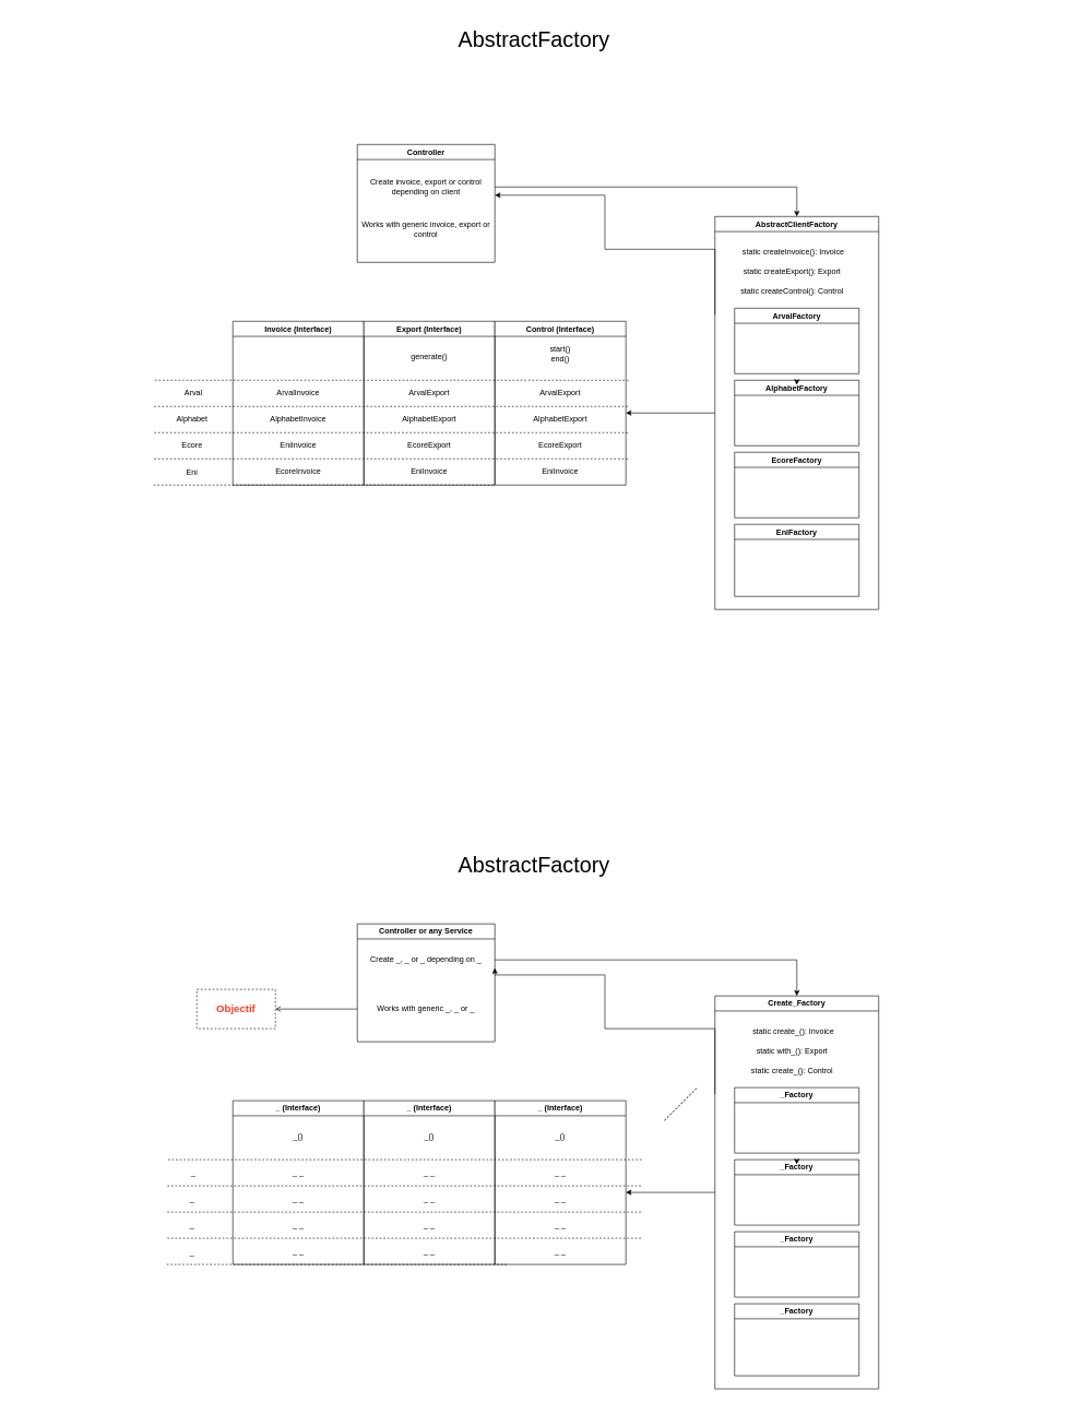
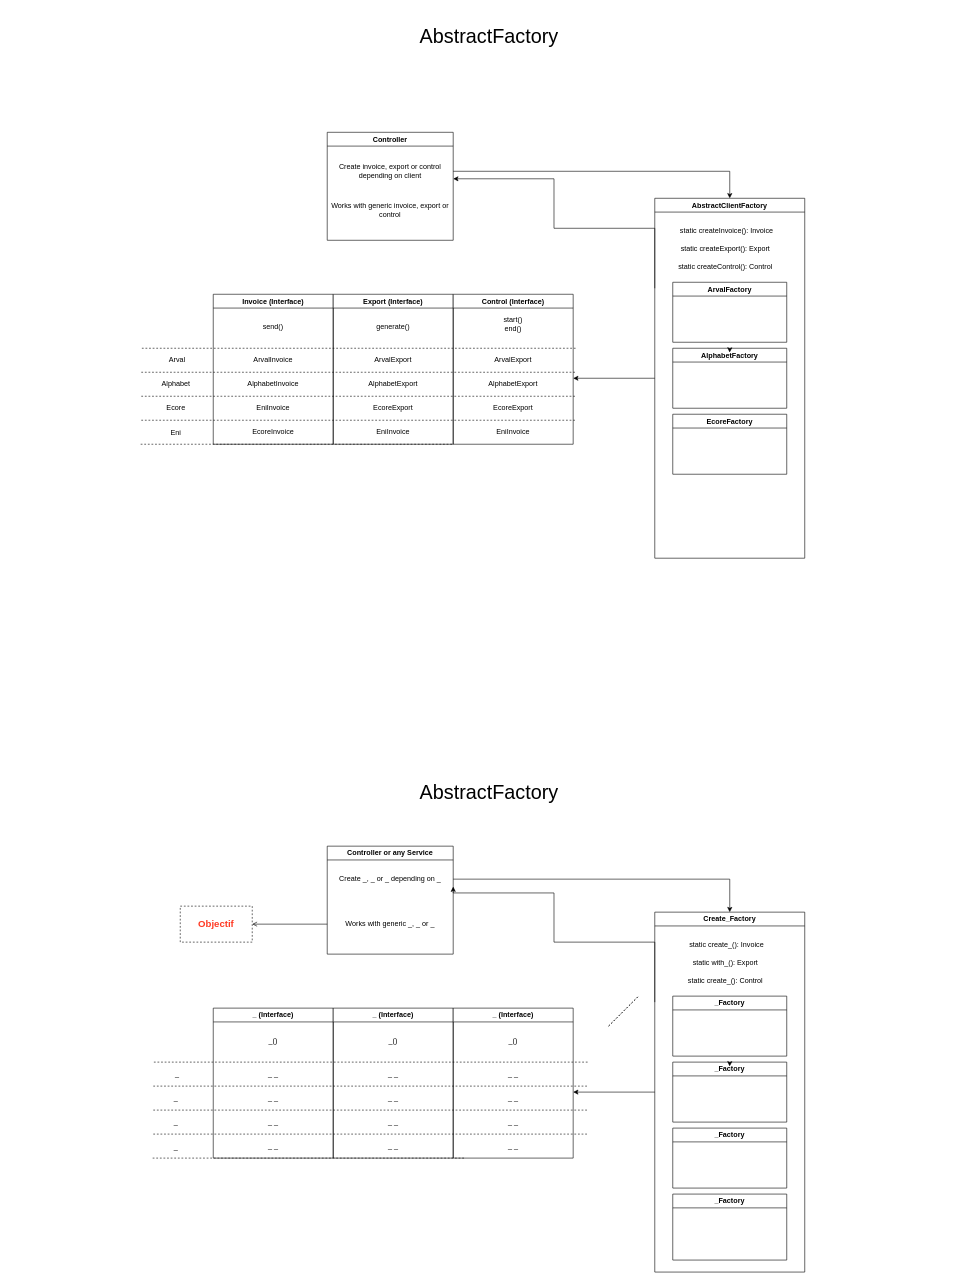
+ <mxCell id="7" value="send()" style="text;strokeColor=none;align=center;fillColor=none;html=1;verticalAlign=middle;whiteSpace=wrap;rounded=0;" parent="2" vertex="1"><mxGeometry y="40" width="200" height="30" as="geometry" /></mxCell>
- <mxCell id="32" value="EniFactory" style="swimlane;whiteSpace=wrap;html=1;" parent="25" vertex="1"><mxGeometry x="30" y="470" width="190" height="110" as="geometry" /></mxCell>
